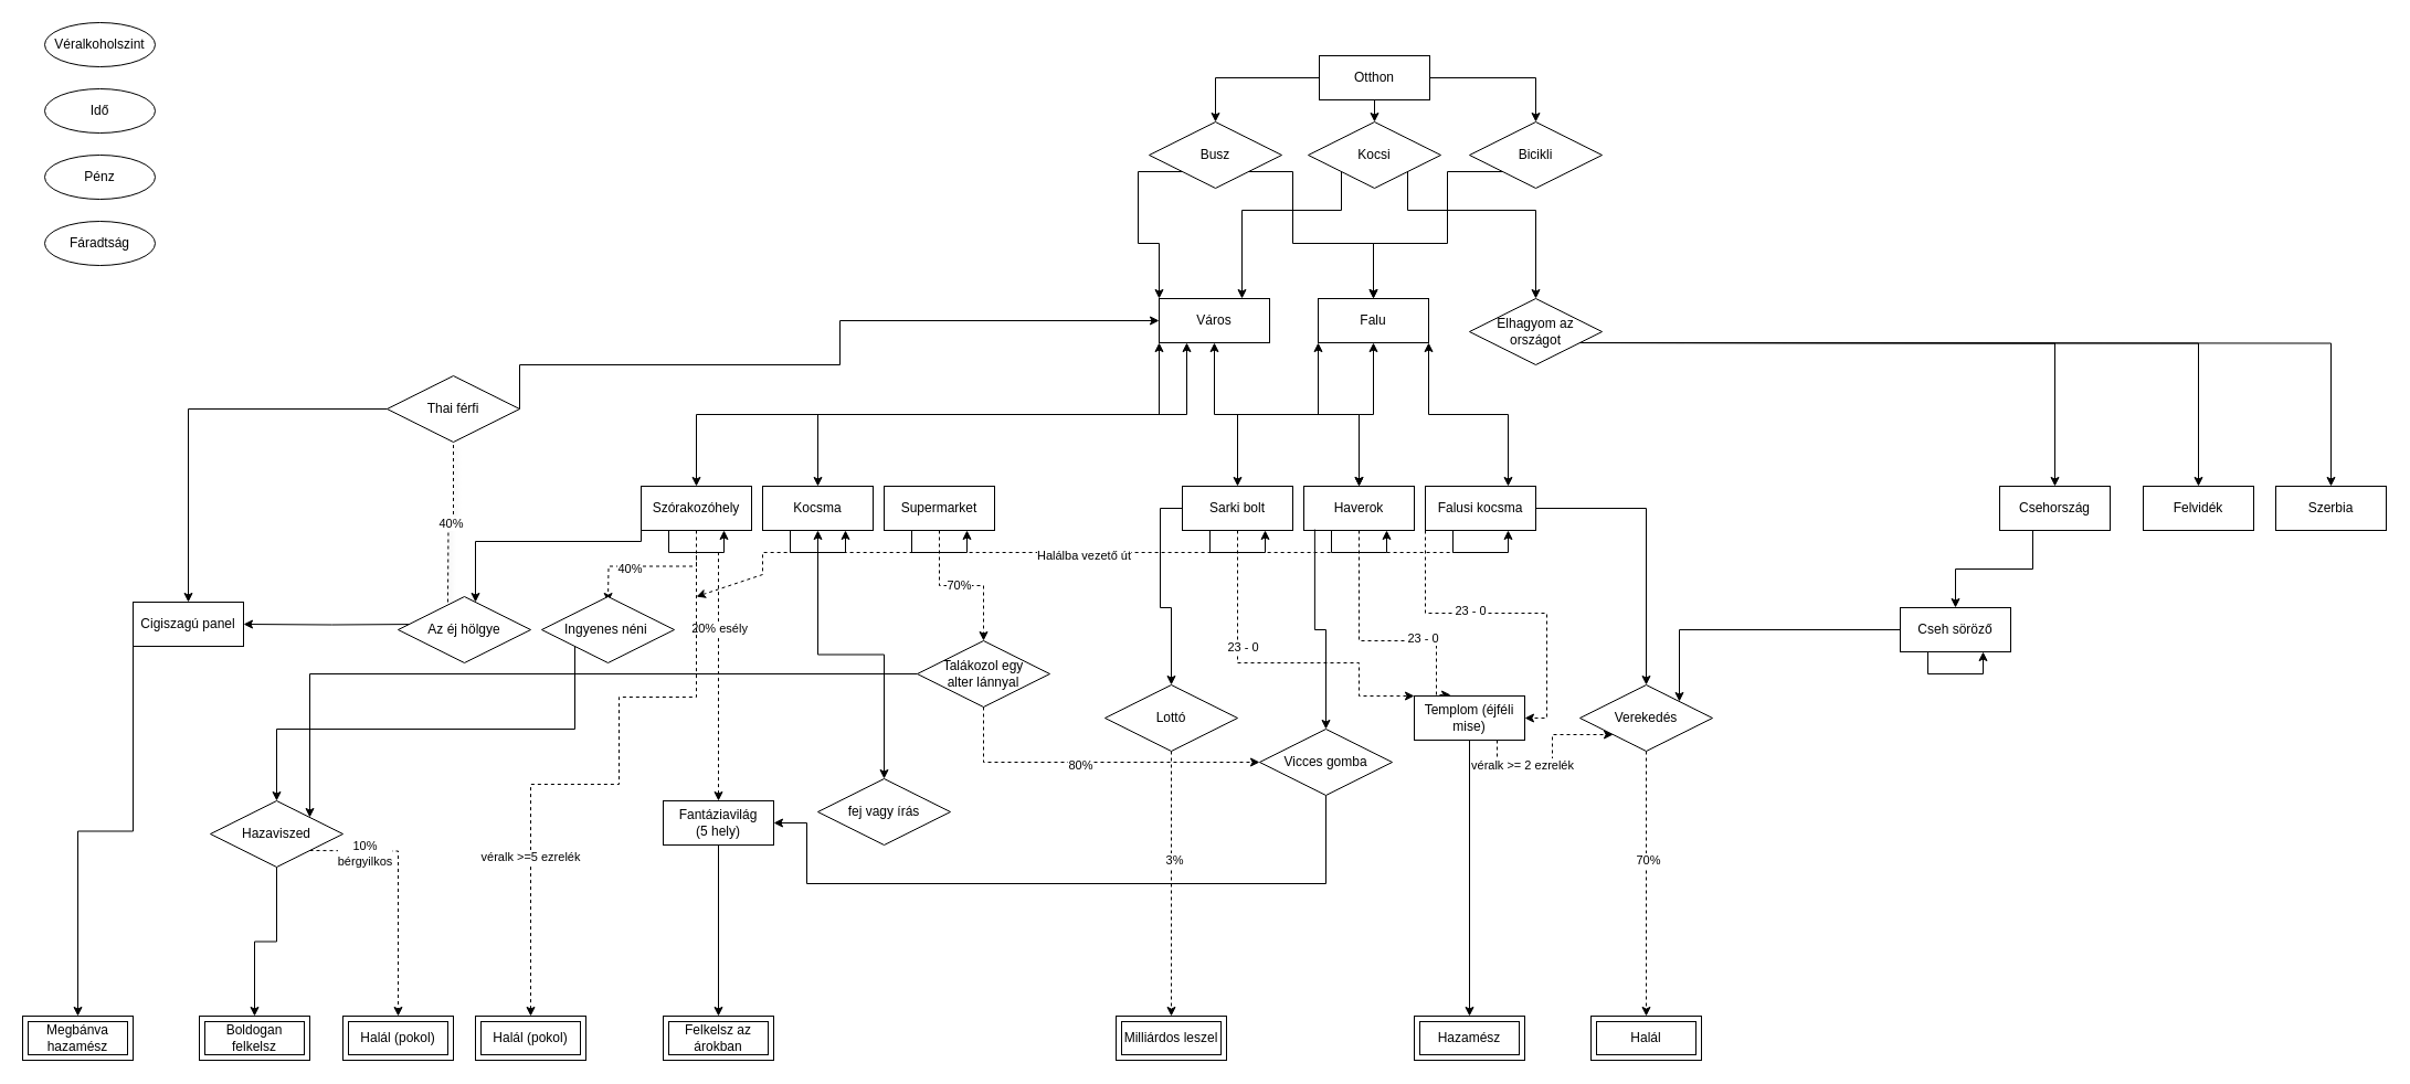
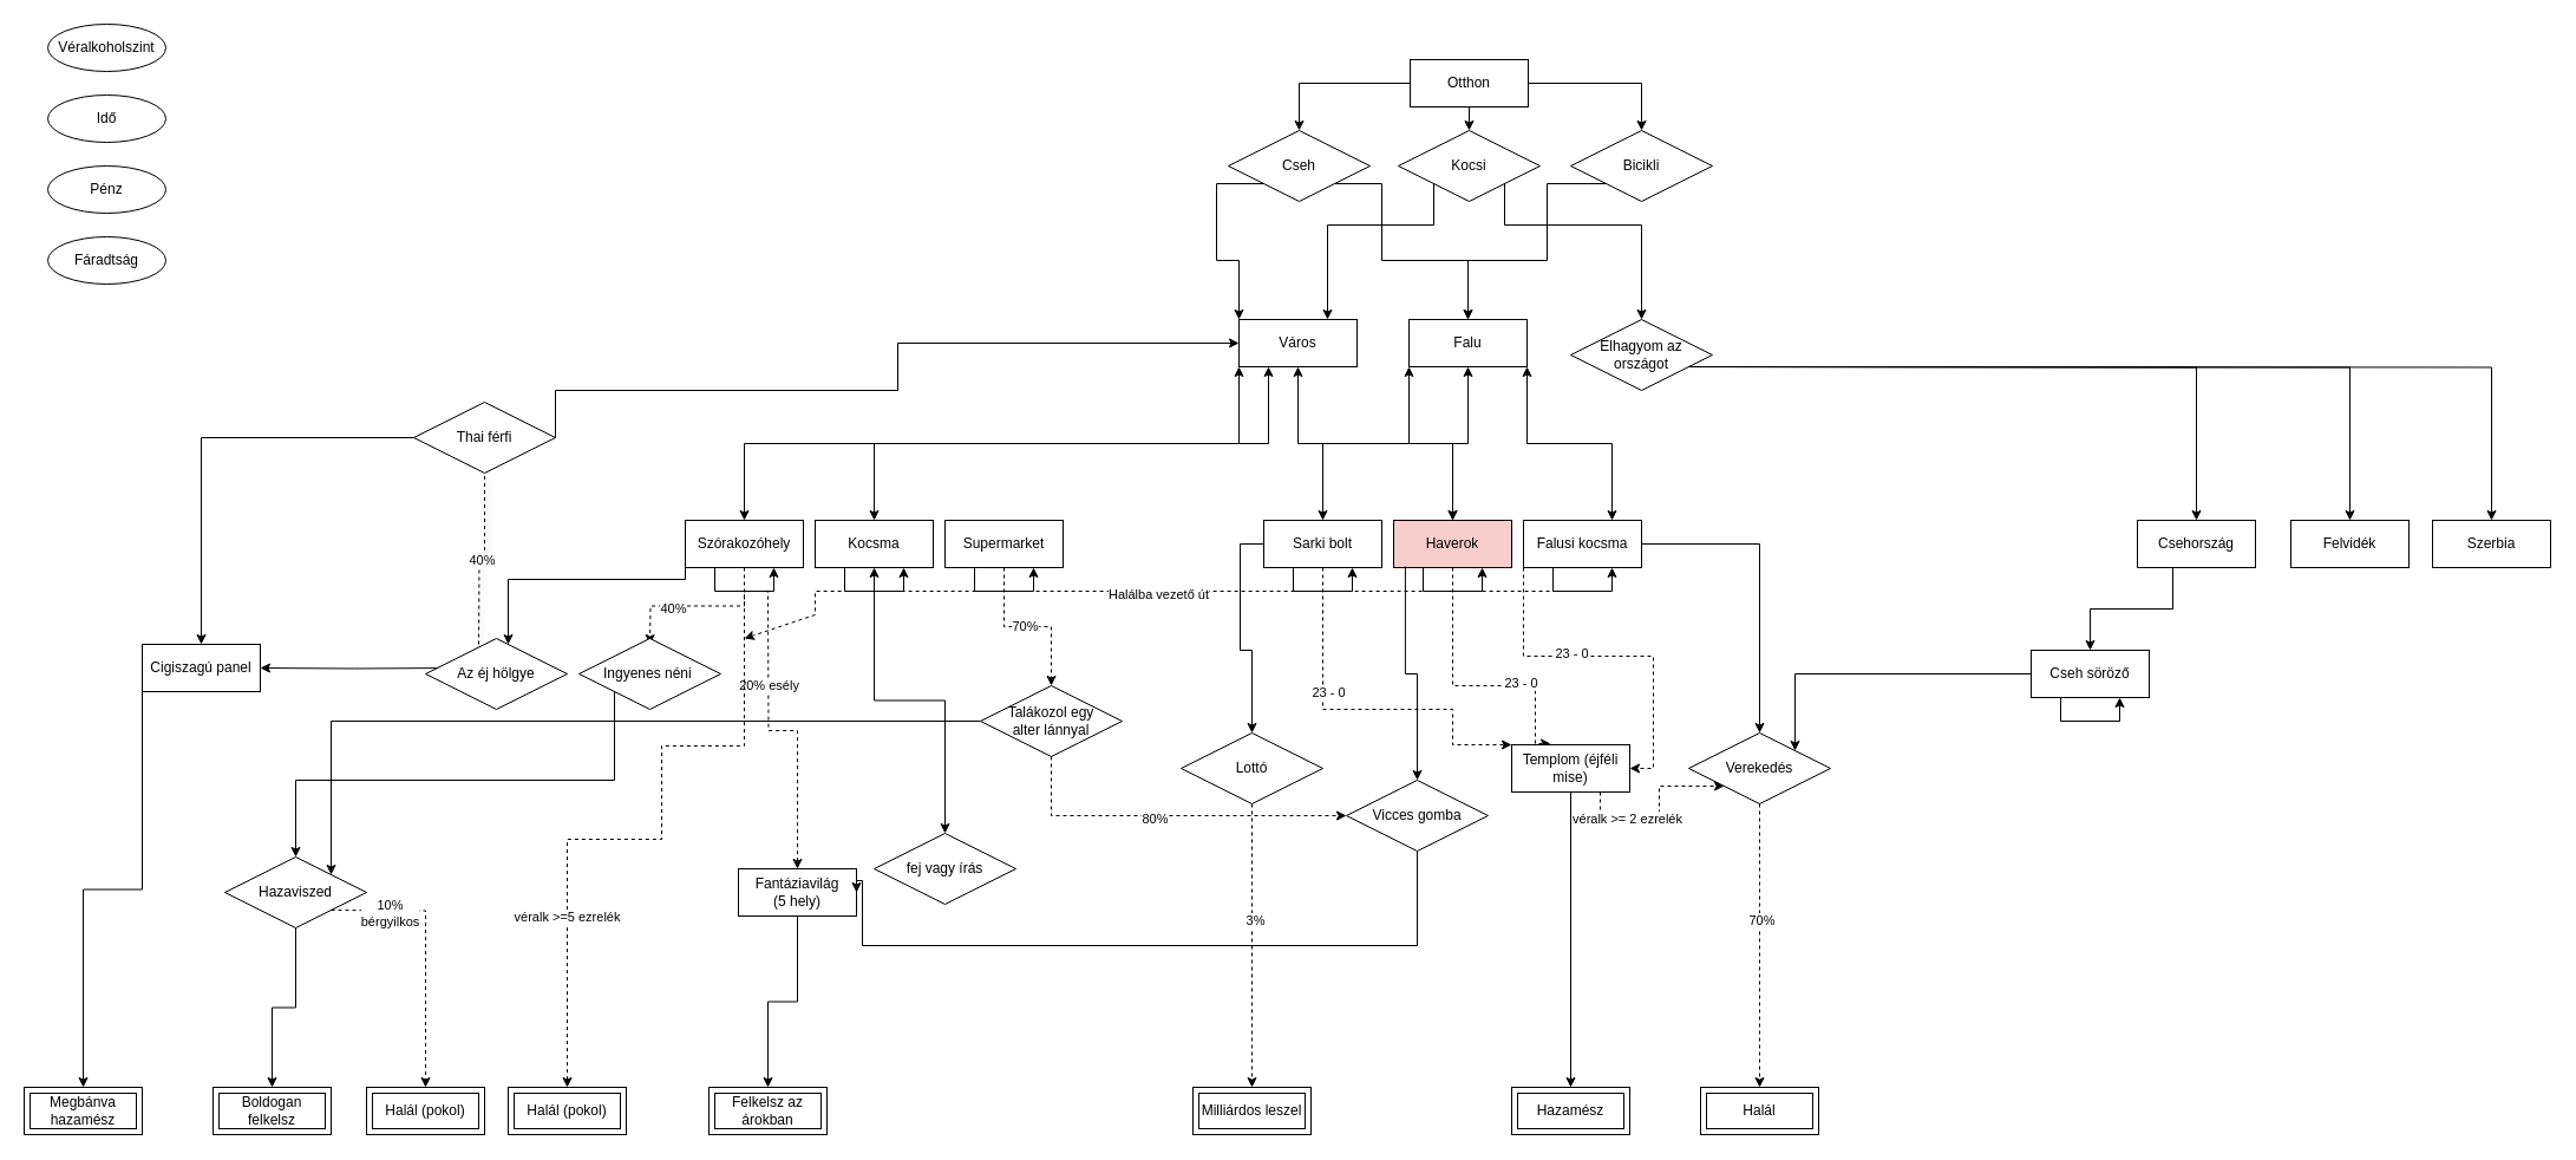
- <mxCell id="25" value="Busz" style="shape=rhombus;perimeter=rhombusPerimeter;whiteSpace=wrap;html=1;align=center;" vertex="1" parent="1"><mxGeometry x="1040" y="110" width="120" height="60" as="geometry" /></mxCell>
+ <mxCell id="25" value="Cseh" style="shape=rhombus;perimeter=rhombusPerimeter;whiteSpace=wrap;html=1;align=center;" vertex="1" parent="1"><mxGeometry x="1040" y="110" width="120" height="60" as="geometry" /></mxCell>
- <mxCell id="44" value="Haverok" style="whiteSpace=wrap;html=1;align=center;" vertex="1" parent="1"><mxGeometry x="1180" y="440" width="100" height="40" as="geometry" /></mxCell>
+ <mxCell id="44" value="Haverok" style="whiteSpace=wrap;html=1;align=center;fillColor=#f8cecc;" vertex="1" parent="1"><mxGeometry x="1180" y="440" width="100" height="40" as="geometry" /></mxCell>
- <mxCell id="66" value="Fantáziavilág &lt;br&gt;(5 hely)" style="whiteSpace=wrap;html=1;align=center;" vertex="1" parent="1"><mxGeometry x="600" y="725" width="100" height="40" as="geometry" /></mxCell>
+ <mxCell id="66" value="Fantáziavilág &lt;br&gt;(5 hely)" style="whiteSpace=wrap;html=1;align=center;" vertex="1" parent="1"><mxGeometry x="625" y="735" width="100" height="40" as="geometry" /></mxCell>
